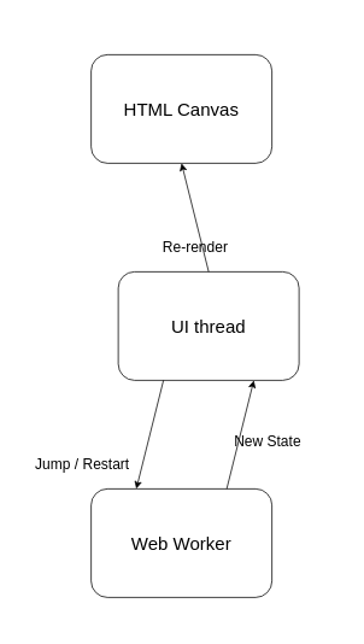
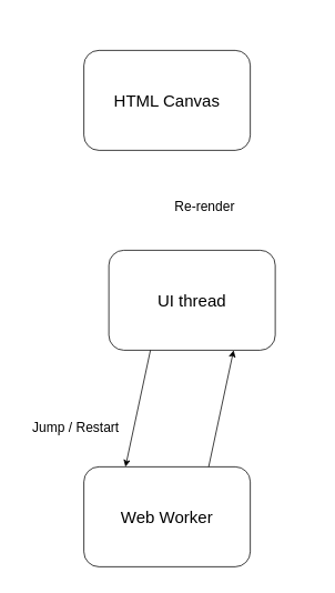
- <mxCell id="10" value="" style="endArrow=classic;html=1;rounded=0;fontFamily=Helvetica;fontSize=16;strokeWidth=1;entryX=0.5;entryY=1;entryDx=0;entryDy=0;exitX=0.5;exitY=0;exitDx=0;exitDy=0;" edge="1" parent="1" source="4" target="3"><mxGeometry width="50" height="50" relative="1" as="geometry"><mxPoint x="210" y="420" as="sourcePoint" /><mxPoint x="260" y="370" as="targetPoint" /></mxGeometry></mxCell>
- <mxCell id="11" value="&lt;font style=&quot;font-size: 16px&quot;&gt;Re-render&lt;/font&gt;" style="text;html=1;align=center;verticalAlign=middle;resizable=0;points=[];autosize=1;strokeColor=none;fillColor=none;fontSize=20;fontFamily=Helvetica;" vertex="1" parent="1"><mxGeometry x="170" y="255" width="90" height="30" as="geometry" /></mxCell>
+ <mxCell id="11" value="&lt;font style=&quot;font-size: 16px&quot;&gt;Re-render&lt;/font&gt;" style="text;html=1;align=center;verticalAlign=middle;resizable=0;points=[];autosize=1;strokeColor=none;fillColor=none;fontSize=20;fontFamily=Helvetica;" vertex="1" parent="1"><mxGeometry x="200" y="230" width="90" height="30" as="geometry" /></mxCell>
- <mxCell id="6" value="&lt;font style=&quot;font-size: 16px&quot;&gt;New State&lt;/font&gt;" style="text;html=1;align=center;verticalAlign=middle;resizable=0;points=[];autosize=1;strokeColor=none;fillColor=none;fontSize=20;fontFamily=Helvetica;" vertex="1" parent="1"><mxGeometry x="250" y="470" width="90" height="30" as="geometry" /></mxCell>
- <mxCell id="5" value="&lt;font style=&quot;font-size: 20px&quot;&gt;Web Worker&lt;/font&gt;" style="rounded=1;whiteSpace=wrap;html=1;" vertex="1" parent="1"><mxGeometry x="100" y="540" width="200" height="120" as="geometry" /></mxCell>
+ <mxCell id="5" value="&lt;font style=&quot;font-size: 20px&quot;&gt;Web Worker&lt;/font&gt;" style="rounded=1;whiteSpace=wrap;html=1;" vertex="1" parent="1"><mxGeometry x="100" y="560" width="200" height="120" as="geometry" /></mxCell>
